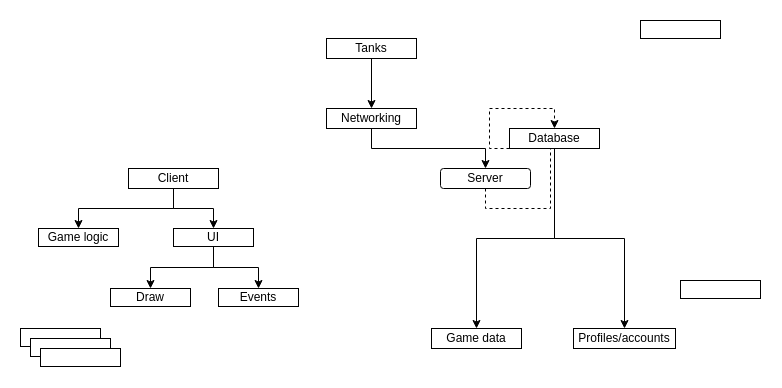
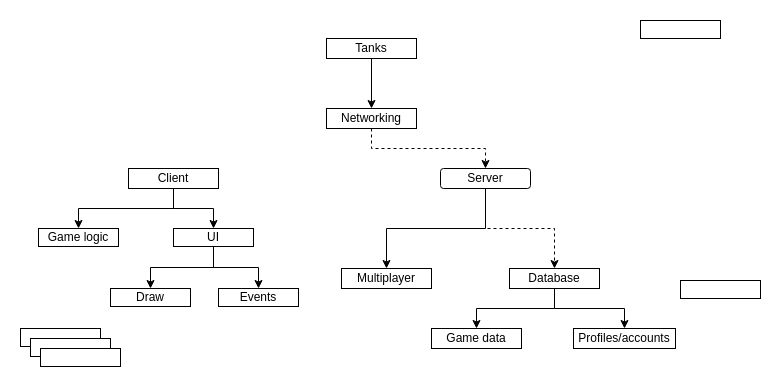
- <mxCell id="11" value="Database" style="rounded=0;whiteSpace=wrap;html=1;" parent="1" vertex="1"><mxGeometry x="509" y="128" width="90" height="20" as="geometry" /></mxCell>
+ <mxCell id="11" value="Database" style="rounded=0;whiteSpace=wrap;html=1;" parent="1" vertex="1"><mxGeometry x="509" y="268" width="90" height="20" as="geometry" /></mxCell>
- <mxCell id="4" style="edgeStyle=orthogonalEdgeStyle;rounded=0;orthogonalLoop=1;jettySize=auto;html=1;exitX=0.5;exitY=1;exitDx=0;exitDy=0;entryX=0.5;entryY=0;entryDx=0;entryDy=0;" parent="1" source="5" target="8" edge="1"><mxGeometry relative="1" as="geometry" /></mxCell>
+ <mxCell id="4" style="edgeStyle=orthogonalEdgeStyle;rounded=0;orthogonalLoop=1;jettySize=auto;html=1;exitX=0.5;exitY=1;exitDx=0;exitDy=0;entryX=0.5;entryY=0;entryDx=0;entryDy=0;dashed=1;" parent="1" source="5" target="8" edge="1"><mxGeometry relative="1" as="geometry" /></mxCell>
+ <mxCell id="6" style="edgeStyle=orthogonalEdgeStyle;rounded=0;orthogonalLoop=1;jettySize=auto;html=1;exitX=0.5;exitY=1;exitDx=0;exitDy=0;entryX=0.5;entryY=0;entryDx=0;entryDy=0;" parent="1" source="8" target="12" edge="1"><mxGeometry relative="1" as="geometry" /></mxCell>
+ <mxCell id="12" value="Multiplayer" style="rounded=0;whiteSpace=wrap;html=1;" parent="1" vertex="1"><mxGeometry x="341" y="268" width="90" height="20" as="geometry" /></mxCell>
